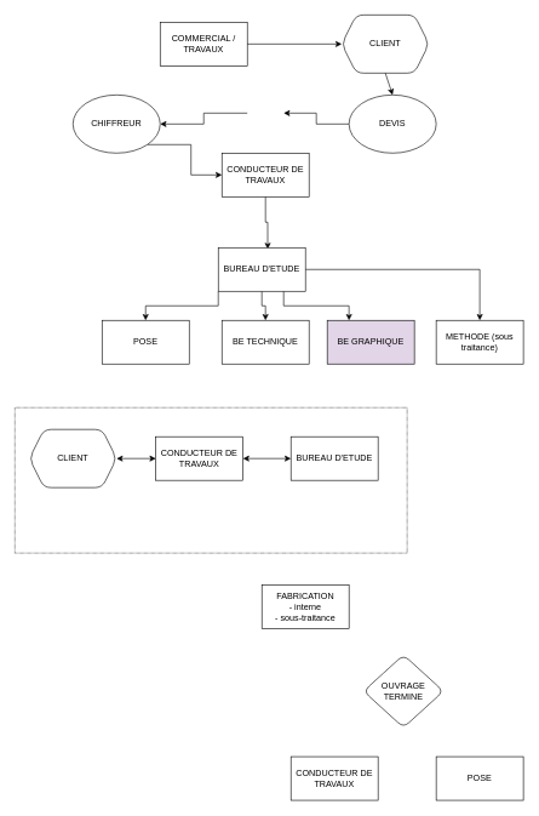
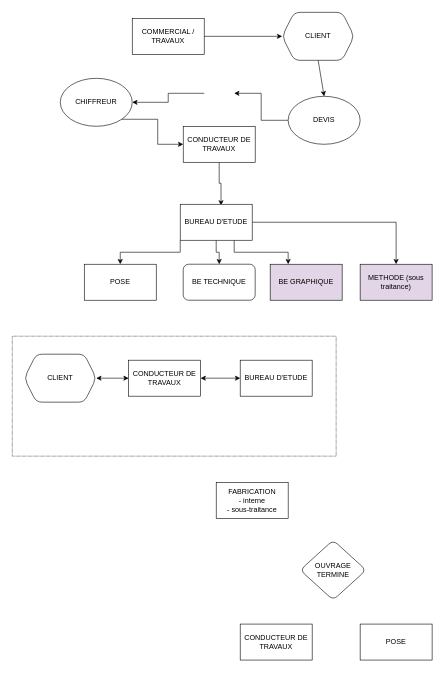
- <mxCell id="16" value="DEVIS" style="ellipse;whiteSpace=wrap;html=1;rounded=1;glass=0;labelBorderColor=none;" vertex="1" parent="1"><mxGeometry x="480" y="130" width="120" height="80" as="geometry" /></mxCell>
+ <mxCell id="16" value="DEVIS" style="ellipse;whiteSpace=wrap;html=1;rounded=1;glass=0;labelBorderColor=none;" vertex="1" parent="1"><mxGeometry x="480" y="160" width="120" height="80" as="geometry" /></mxCell>
- <mxCell id="18" value="BE TECHNIQUE" style="rounded=0;whiteSpace=wrap;html=1;" vertex="1" parent="1"><mxGeometry x="305" y="440" width="120" height="60" as="geometry" /></mxCell>
+ <mxCell id="18" value="BE TECHNIQUE" style="whiteSpace=wrap;html=1;rounded=1;" vertex="1" parent="1"><mxGeometry x="305" y="440" width="120" height="60" as="geometry" /></mxCell>
- <mxCell id="20" value="METHODE (sous traitance)" style="rounded=0;whiteSpace=wrap;html=1;" vertex="1" parent="1"><mxGeometry x="600" y="440" width="120" height="60" as="geometry" /></mxCell>
+ <mxCell id="20" value="METHODE (sous traitance)" style="rounded=0;whiteSpace=wrap;html=1;fillColor=#e1d5e7;" vertex="1" parent="1"><mxGeometry x="600" y="440" width="120" height="60" as="geometry" /></mxCell>
